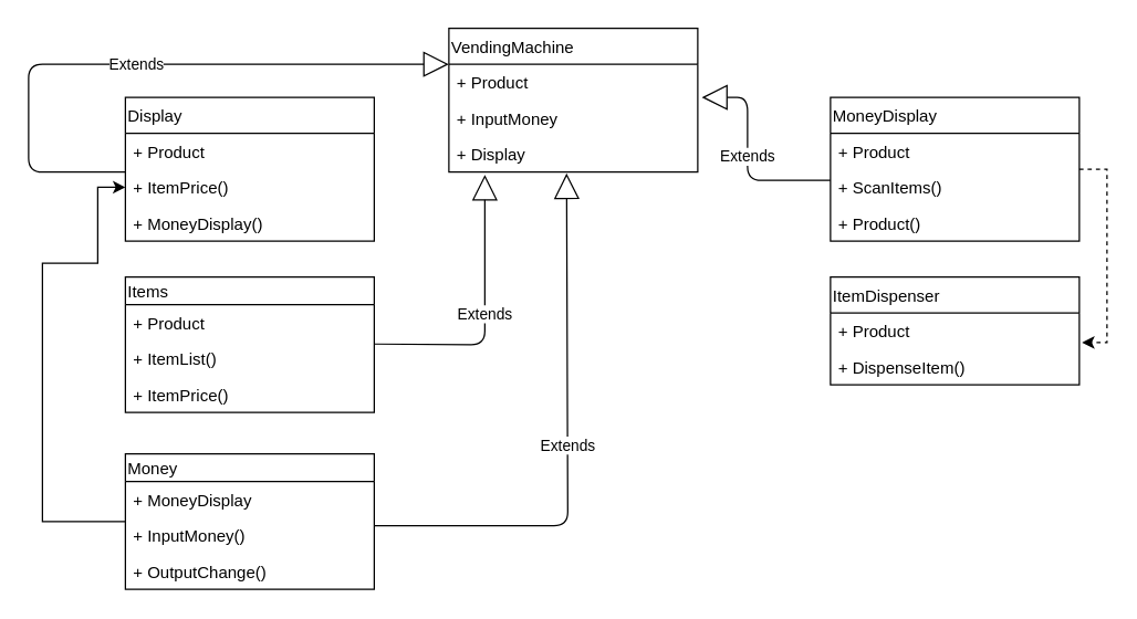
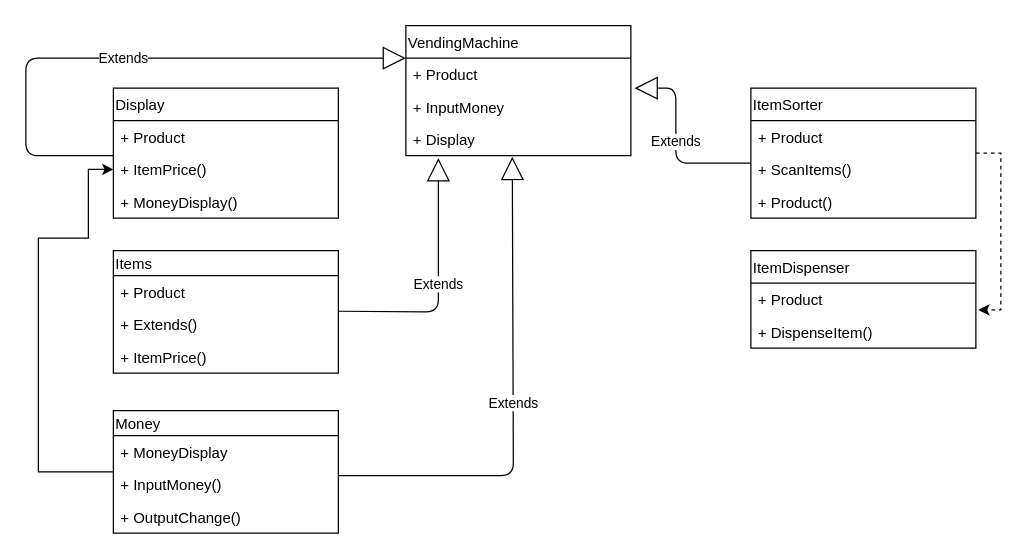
- <mxCell id="18" value="MoneyDisplay" style="swimlane;fontStyle=0;childLayout=stackLayout;horizontal=1;startSize=26;fillColor=none;horizontalStack=0;resizeParent=1;resizeParentMax=0;resizeLast=0;collapsible=1;marginBottom=0;align=left;" vertex="1" parent="1"><mxGeometry x="600" y="70" width="180" height="104" as="geometry" /></mxCell>
+ <mxCell id="18" value="ItemSorter" style="swimlane;fontStyle=0;childLayout=stackLayout;horizontal=1;startSize=26;fillColor=none;horizontalStack=0;resizeParent=1;resizeParentMax=0;resizeLast=0;collapsible=1;marginBottom=0;align=left;" vertex="1" parent="1"><mxGeometry x="600" y="70" width="180" height="104" as="geometry" /></mxCell>
- <mxCell id="8" value="+ ItemList()" style="text;strokeColor=none;fillColor=none;align=left;verticalAlign=top;spacingLeft=4;spacingRight=4;overflow=hidden;rotatable=0;points=[[0,0.5],[1,0.5]];portConstraint=eastwest;" vertex="1" parent="6"><mxGeometry y="46" width="180" height="26" as="geometry" /></mxCell>
+ <mxCell id="8" value="+ Extends()" style="text;strokeColor=none;fillColor=none;align=left;verticalAlign=top;spacingLeft=4;spacingRight=4;overflow=hidden;rotatable=0;points=[[0,0.5],[1,0.5]];portConstraint=eastwest;" vertex="1" parent="6"><mxGeometry y="46" width="180" height="26" as="geometry" /></mxCell>
